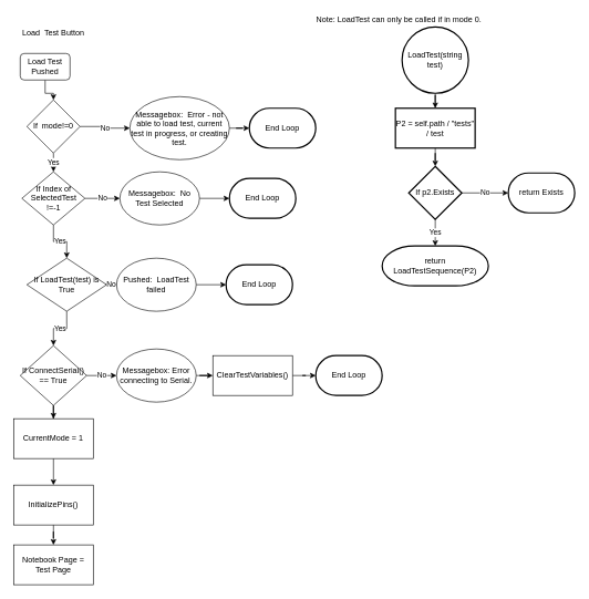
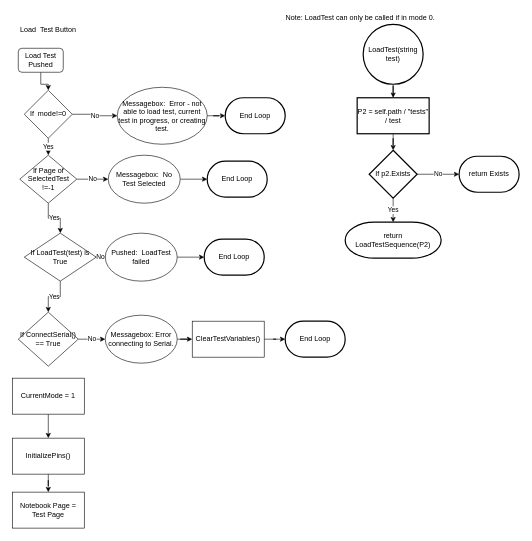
- <mxCell id="7" value="If Index of SelectedTest !=-1" style="rhombus;whiteSpace=wrap;html=1;" vertex="1" parent="1"><mxGeometry x="32.5" y="258.25" width="95" height="80" as="geometry" /></mxCell>
+ <mxCell id="7" value="If Page of SelectedTest !=-1" style="rhombus;whiteSpace=wrap;html=1;" vertex="1" parent="1"><mxGeometry x="32.5" y="258.25" width="95" height="80" as="geometry" /></mxCell>
- <mxCell id="31" value="" style="edgeStyle=orthogonalEdgeStyle;rounded=0;orthogonalLoop=1;jettySize=auto;html=1;" edge="1" parent="1" source="32" target="43"><mxGeometry relative="1" as="geometry" /></mxCell>
